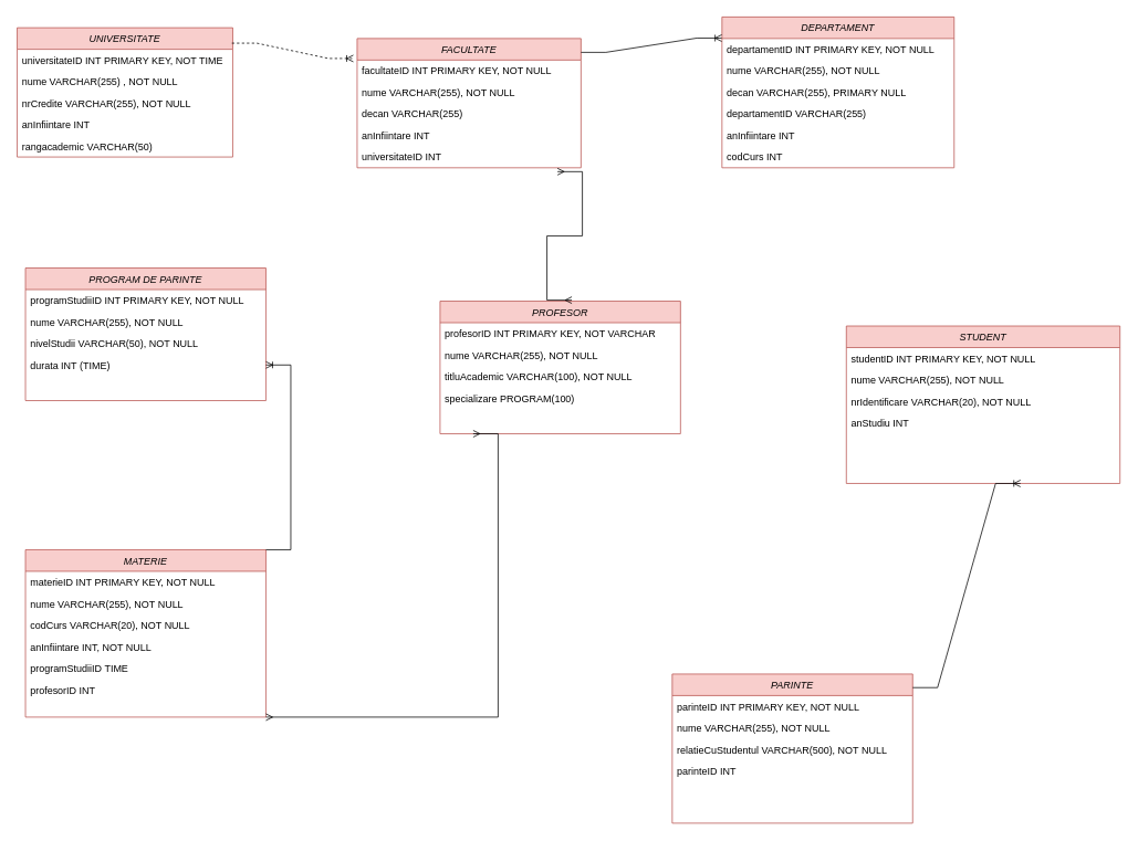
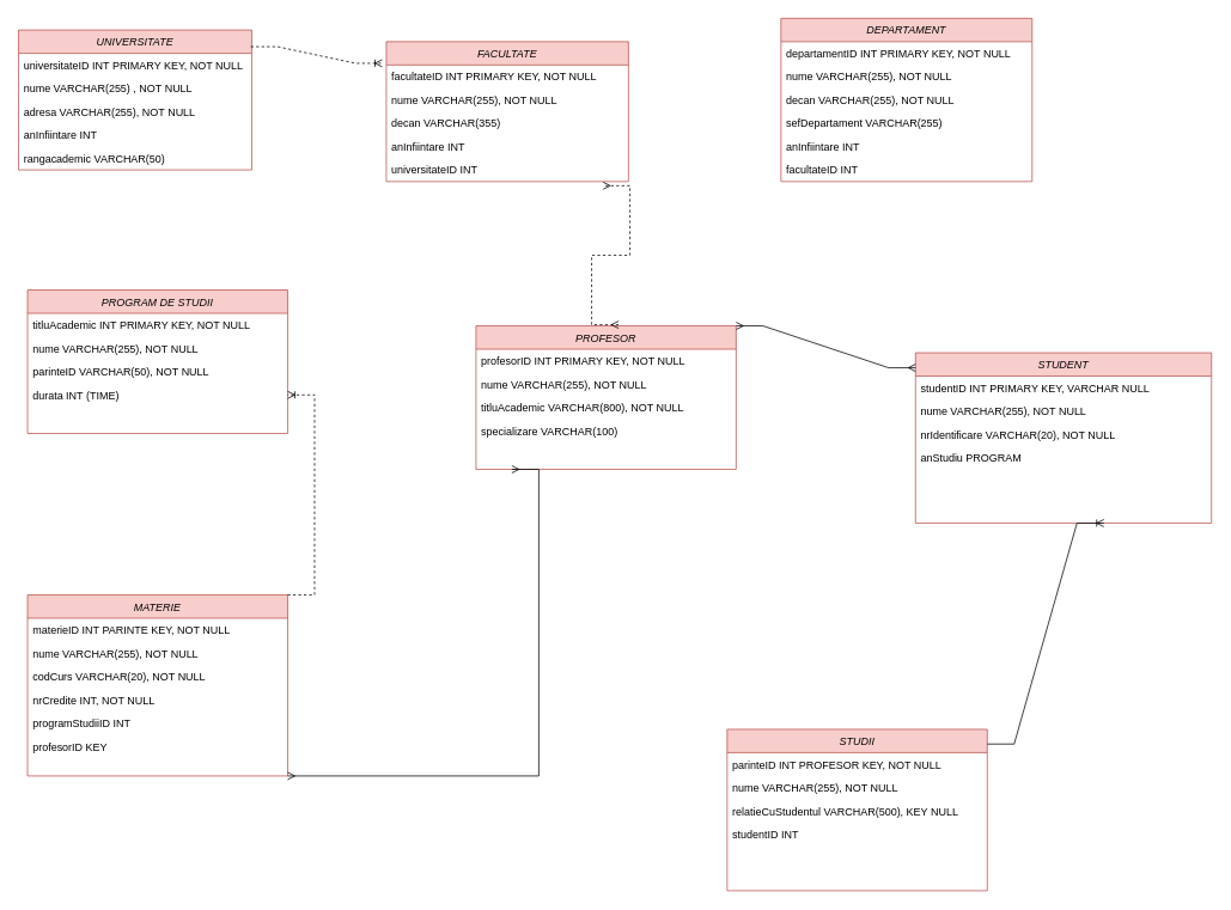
- <mxCell id="49" value="" style="edgeStyle=entityRelationEdgeStyle;fontSize=12;html=1;endArrow=ERoneToMany;rounded=0;entryX=-0.001;entryY=0.14;entryDx=0;entryDy=0;entryPerimeter=0;exitX=1;exitY=0.107;exitDx=0;exitDy=0;exitPerimeter=0;" edge="1" parent="1" source="8" target="14"><mxGeometry width="100" height="100" relative="1" as="geometry"><mxPoint x="590" y="233" as="sourcePoint" /><mxPoint x="690" y="133" as="targetPoint" /></mxGeometry></mxCell>
- <mxCell id="3" value="universitateID INT PRIMARY KEY, NOT TIME" style="text;align=left;verticalAlign=top;spacingLeft=4;spacingRight=4;overflow=hidden;rotatable=0;points=[[0,0.5],[1,0.5]];portConstraint=eastwest;" parent="2" vertex="1"><mxGeometry y="26" width="260" height="26" as="geometry" /></mxCell>
+ <mxCell id="3" value="universitateID INT PRIMARY KEY, NOT NULL" style="text;align=left;verticalAlign=top;spacingLeft=4;spacingRight=4;overflow=hidden;rotatable=0;points=[[0,0.5],[1,0.5]];portConstraint=eastwest;" parent="2" vertex="1"><mxGeometry y="26" width="260" height="26" as="geometry" /></mxCell>
- <mxCell id="17" value="decan VARCHAR(255), PRIMARY NULL" style="text;align=left;verticalAlign=top;spacingLeft=4;spacingRight=4;overflow=hidden;rotatable=0;points=[[0,0.5],[1,0.5]];portConstraint=eastwest;rounded=0;shadow=0;html=0;" vertex="1" parent="14"><mxGeometry y="78" width="280" height="26" as="geometry" /></mxCell>
+ <mxCell id="17" value="decan VARCHAR(255), NOT NULL" style="text;align=left;verticalAlign=top;spacingLeft=4;spacingRight=4;overflow=hidden;rotatable=0;points=[[0,0.5],[1,0.5]];portConstraint=eastwest;rounded=0;shadow=0;html=0;" vertex="1" parent="14"><mxGeometry y="78" width="280" height="26" as="geometry" /></mxCell>
- <mxCell id="5" value="nrCredite VARCHAR(255), NOT NULL" style="text;align=left;verticalAlign=top;spacingLeft=4;spacingRight=4;overflow=hidden;rotatable=0;points=[[0,0.5],[1,0.5]];portConstraint=eastwest;rounded=0;shadow=0;html=0;" parent="2" vertex="1"><mxGeometry y="78" width="260" height="26" as="geometry" /></mxCell>
+ <mxCell id="5" value="adresa VARCHAR(255), NOT NULL" style="text;align=left;verticalAlign=top;spacingLeft=4;spacingRight=4;overflow=hidden;rotatable=0;points=[[0,0.5],[1,0.5]];portConstraint=eastwest;rounded=0;shadow=0;html=0;" parent="2" vertex="1"><mxGeometry y="78" width="260" height="26" as="geometry" /></mxCell>
- <mxCell id="11" value="decan VARCHAR(255)" style="text;align=left;verticalAlign=top;spacingLeft=4;spacingRight=4;overflow=hidden;rotatable=0;points=[[0,0.5],[1,0.5]];portConstraint=eastwest;rounded=0;shadow=0;html=0;" vertex="1" parent="8"><mxGeometry y="78" width="270" height="26" as="geometry" /></mxCell>
+ <mxCell id="11" value="decan VARCHAR(355)" style="text;align=left;verticalAlign=top;spacingLeft=4;spacingRight=4;overflow=hidden;rotatable=0;points=[[0,0.5],[1,0.5]];portConstraint=eastwest;rounded=0;shadow=0;html=0;" vertex="1" parent="8"><mxGeometry y="78" width="270" height="26" as="geometry" /></mxCell>
- <mxCell id="18" value="departamentID VARCHAR(255)" style="text;align=left;verticalAlign=top;spacingLeft=4;spacingRight=4;overflow=hidden;rotatable=0;points=[[0,0.5],[1,0.5]];portConstraint=eastwest;rounded=0;shadow=0;html=0;" vertex="1" parent="14"><mxGeometry y="104" width="280" height="26" as="geometry" /></mxCell>
+ <mxCell id="18" value="sefDepartament VARCHAR(255)" style="text;align=left;verticalAlign=top;spacingLeft=4;spacingRight=4;overflow=hidden;rotatable=0;points=[[0,0.5],[1,0.5]];portConstraint=eastwest;rounded=0;shadow=0;html=0;" vertex="1" parent="14"><mxGeometry y="104" width="280" height="26" as="geometry" /></mxCell>
- <mxCell id="20" value="codCurs INT" style="text;align=left;verticalAlign=top;spacingLeft=4;spacingRight=4;overflow=hidden;rotatable=0;points=[[0,0.5],[1,0.5]];portConstraint=eastwest;rounded=0;shadow=0;html=0;" vertex="1" parent="14"><mxGeometry y="156" width="280" height="26" as="geometry" /></mxCell>
+ <mxCell id="20" value="facultateID INT" style="text;align=left;verticalAlign=top;spacingLeft=4;spacingRight=4;overflow=hidden;rotatable=0;points=[[0,0.5],[1,0.5]];portConstraint=eastwest;rounded=0;shadow=0;html=0;" vertex="1" parent="14"><mxGeometry y="156" width="280" height="26" as="geometry" /></mxCell>
- <mxCell id="50" value="" style="edgeStyle=entityRelationEdgeStyle;fontSize=12;html=1;endArrow=ERmany;startArrow=ERmany;rounded=0;entryX=0.895;entryY=1.18;entryDx=0;entryDy=0;entryPerimeter=0;exitX=0.548;exitY=-0.008;exitDx=0;exitDy=0;exitPerimeter=0;" edge="1" parent="1" source="26" target="13"><mxGeometry width="100" height="100" relative="1" as="geometry"><mxPoint x="590" y="493" as="sourcePoint" /><mxPoint x="690" y="393" as="targetPoint" /></mxGeometry></mxCell>
+ <mxCell id="50" value="" style="edgeStyle=entityRelationEdgeStyle;fontSize=12;html=1;endArrow=ERmany;startArrow=ERmany;rounded=0;entryX=0.895;entryY=1.18;entryDx=0;entryDy=0;entryPerimeter=0;exitX=0.548;exitY=-0.008;exitDx=0;exitDy=0;exitPerimeter=0;dashed=1;" edge="1" parent="1" source="26" target="13"><mxGeometry width="100" height="100" relative="1" as="geometry"><mxPoint x="590" y="493" as="sourcePoint" /><mxPoint x="690" y="393" as="targetPoint" /></mxGeometry></mxCell>
- <mxCell id="21" value="PROGRAM DE PARINTE" style="swimlane;fontStyle=2;align=center;verticalAlign=top;childLayout=stackLayout;horizontal=1;startSize=26;horizontalStack=0;resizeParent=1;resizeLast=0;collapsible=1;marginBottom=0;rounded=0;shadow=0;strokeWidth=1;fillColor=#f8cecc;strokeColor=#b85450;" vertex="1" parent="1"><mxGeometry x="30" y="323" width="290" height="160" as="geometry"><mxRectangle x="230" y="140" width="160" height="26" as="alternateBounds" /></mxGeometry></mxCell>
+ <mxCell id="21" value="PROGRAM DE STUDII" style="swimlane;fontStyle=2;align=center;verticalAlign=top;childLayout=stackLayout;horizontal=1;startSize=26;horizontalStack=0;resizeParent=1;resizeLast=0;collapsible=1;marginBottom=0;rounded=0;shadow=0;strokeWidth=1;fillColor=#f8cecc;strokeColor=#b85450;" vertex="1" parent="1"><mxGeometry x="30" y="323" width="290" height="160" as="geometry"><mxRectangle x="230" y="140" width="160" height="26" as="alternateBounds" /></mxGeometry></mxCell>
- <mxCell id="22" value="programStudiiID INT PRIMARY KEY, NOT NULL" style="text;align=left;verticalAlign=top;spacingLeft=4;spacingRight=4;overflow=hidden;rotatable=0;points=[[0,0.5],[1,0.5]];portConstraint=eastwest;" vertex="1" parent="21"><mxGeometry y="26" width="290" height="26" as="geometry" /></mxCell>
+ <mxCell id="22" value="titluAcademic INT PRIMARY KEY, NOT NULL" style="text;align=left;verticalAlign=top;spacingLeft=4;spacingRight=4;overflow=hidden;rotatable=0;points=[[0,0.5],[1,0.5]];portConstraint=eastwest;" vertex="1" parent="21"><mxGeometry y="26" width="290" height="26" as="geometry" /></mxCell>
+ <mxCell id="53" value="" style="edgeStyle=entityRelationEdgeStyle;fontSize=12;html=1;endArrow=ERmany;startArrow=ERmany;rounded=0;entryX=0;entryY=0.088;entryDx=0;entryDy=0;entryPerimeter=0;exitX=1;exitY=0;exitDx=0;exitDy=0;" edge="1" parent="1" source="26" target="31"><mxGeometry width="100" height="100" relative="1" as="geometry"><mxPoint x="590" y="493" as="sourcePoint" /><mxPoint x="690" y="393" as="targetPoint" /></mxGeometry></mxCell>
- <mxCell id="27" value="profesorID INT PRIMARY KEY, NOT VARCHAR" style="text;align=left;verticalAlign=top;spacingLeft=4;spacingRight=4;overflow=hidden;rotatable=0;points=[[0,0.5],[1,0.5]];portConstraint=eastwest;" vertex="1" parent="26"><mxGeometry y="26" width="290" height="26" as="geometry" /></mxCell>
+ <mxCell id="27" value="profesorID INT PRIMARY KEY, NOT NULL" style="text;align=left;verticalAlign=top;spacingLeft=4;spacingRight=4;overflow=hidden;rotatable=0;points=[[0,0.5],[1,0.5]];portConstraint=eastwest;" vertex="1" parent="26"><mxGeometry y="26" width="290" height="26" as="geometry" /></mxCell>
- <mxCell id="24" value="nivelStudii VARCHAR(50), NOT NULL" style="text;align=left;verticalAlign=top;spacingLeft=4;spacingRight=4;overflow=hidden;rotatable=0;points=[[0,0.5],[1,0.5]];portConstraint=eastwest;rounded=0;shadow=0;html=0;" vertex="1" parent="21"><mxGeometry y="78" width="290" height="26" as="geometry" /></mxCell>
+ <mxCell id="24" value="parinteID VARCHAR(50), NOT NULL" style="text;align=left;verticalAlign=top;spacingLeft=4;spacingRight=4;overflow=hidden;rotatable=0;points=[[0,0.5],[1,0.5]];portConstraint=eastwest;rounded=0;shadow=0;html=0;" vertex="1" parent="21"><mxGeometry y="78" width="290" height="26" as="geometry" /></mxCell>
- <mxCell id="32" value=" studentID INT PRIMARY KEY, NOT NULL" style="text;align=left;verticalAlign=top;spacingLeft=4;spacingRight=4;overflow=hidden;rotatable=0;points=[[0,0.5],[1,0.5]];portConstraint=eastwest;" vertex="1" parent="31"><mxGeometry y="26" width="330" height="26" as="geometry" /></mxCell>
+ <mxCell id="32" value=" studentID INT PRIMARY KEY, VARCHAR NULL" style="text;align=left;verticalAlign=top;spacingLeft=4;spacingRight=4;overflow=hidden;rotatable=0;points=[[0,0.5],[1,0.5]];portConstraint=eastwest;" vertex="1" parent="31"><mxGeometry y="26" width="330" height="26" as="geometry" /></mxCell>
- <mxCell id="29" value=" titluAcademic VARCHAR(100), NOT NULL" style="text;align=left;verticalAlign=top;spacingLeft=4;spacingRight=4;overflow=hidden;rotatable=0;points=[[0,0.5],[1,0.5]];portConstraint=eastwest;rounded=0;shadow=0;html=0;" vertex="1" parent="26"><mxGeometry y="78" width="290" height="26" as="geometry" /></mxCell>
+ <mxCell id="29" value=" titluAcademic VARCHAR(800), NOT NULL" style="text;align=left;verticalAlign=top;spacingLeft=4;spacingRight=4;overflow=hidden;rotatable=0;points=[[0,0.5],[1,0.5]];portConstraint=eastwest;rounded=0;shadow=0;html=0;" vertex="1" parent="26"><mxGeometry y="78" width="290" height="26" as="geometry" /></mxCell>
- <mxCell id="30" value="specializare PROGRAM(100)" style="text;align=left;verticalAlign=top;spacingLeft=4;spacingRight=4;overflow=hidden;rotatable=0;points=[[0,0.5],[1,0.5]];portConstraint=eastwest;rounded=0;shadow=0;html=0;" vertex="1" parent="26"><mxGeometry y="104" width="290" height="26" as="geometry" /></mxCell>
+ <mxCell id="30" value="specializare VARCHAR(100)" style="text;align=left;verticalAlign=top;spacingLeft=4;spacingRight=4;overflow=hidden;rotatable=0;points=[[0,0.5],[1,0.5]];portConstraint=eastwest;rounded=0;shadow=0;html=0;" vertex="1" parent="26"><mxGeometry y="104" width="290" height="26" as="geometry" /></mxCell>
- <mxCell id="35" value=" anStudiu INT" style="text;align=left;verticalAlign=top;spacingLeft=4;spacingRight=4;overflow=hidden;rotatable=0;points=[[0,0.5],[1,0.5]];portConstraint=eastwest;rounded=0;shadow=0;html=0;" vertex="1" parent="31"><mxGeometry y="104" width="330" height="26" as="geometry" /></mxCell>
+ <mxCell id="35" value=" anStudiu PROGRAM" style="text;align=left;verticalAlign=top;spacingLeft=4;spacingRight=4;overflow=hidden;rotatable=0;points=[[0,0.5],[1,0.5]];portConstraint=eastwest;rounded=0;shadow=0;html=0;" vertex="1" parent="31"><mxGeometry y="104" width="330" height="26" as="geometry" /></mxCell>
- <mxCell id="51" value="" style="edgeStyle=entityRelationEdgeStyle;fontSize=12;html=1;endArrow=ERoneToMany;rounded=0;entryX=1;entryY=0.5;entryDx=0;entryDy=0;exitX=1;exitY=0;exitDx=0;exitDy=0;" edge="1" parent="1" source="36" target="25"><mxGeometry width="100" height="100" relative="1" as="geometry"><mxPoint x="590" y="493" as="sourcePoint" /><mxPoint x="690" y="393" as="targetPoint" /></mxGeometry></mxCell>
+ <mxCell id="51" value="" style="edgeStyle=entityRelationEdgeStyle;fontSize=12;html=1;endArrow=ERoneToMany;rounded=0;entryX=1;entryY=0.5;entryDx=0;entryDy=0;exitX=1;exitY=0;exitDx=0;exitDy=0;dashed=1;" edge="1" parent="1" source="36" target="25"><mxGeometry width="100" height="100" relative="1" as="geometry"><mxPoint x="590" y="493" as="sourcePoint" /><mxPoint x="690" y="393" as="targetPoint" /></mxGeometry></mxCell>
- <mxCell id="37" value=" materieID INT PRIMARY KEY, NOT NULL" style="text;align=left;verticalAlign=top;spacingLeft=4;spacingRight=4;overflow=hidden;rotatable=0;points=[[0,0.5],[1,0.5]];portConstraint=eastwest;" vertex="1" parent="36"><mxGeometry y="26" width="290" height="26" as="geometry" /></mxCell>
+ <mxCell id="37" value=" materieID INT PARINTE KEY, NOT NULL" style="text;align=left;verticalAlign=top;spacingLeft=4;spacingRight=4;overflow=hidden;rotatable=0;points=[[0,0.5],[1,0.5]];portConstraint=eastwest;" vertex="1" parent="36"><mxGeometry y="26" width="290" height="26" as="geometry" /></mxCell>
- <mxCell id="40" value="anInfiintare INT, NOT NULL" style="text;align=left;verticalAlign=top;spacingLeft=4;spacingRight=4;overflow=hidden;rotatable=0;points=[[0,0.5],[1,0.5]];portConstraint=eastwest;rounded=0;shadow=0;html=0;" vertex="1" parent="36"><mxGeometry y="104" width="290" height="26" as="geometry" /></mxCell>
+ <mxCell id="40" value="nrCredite INT, NOT NULL" style="text;align=left;verticalAlign=top;spacingLeft=4;spacingRight=4;overflow=hidden;rotatable=0;points=[[0,0.5],[1,0.5]];portConstraint=eastwest;rounded=0;shadow=0;html=0;" vertex="1" parent="36"><mxGeometry y="104" width="290" height="26" as="geometry" /></mxCell>
- <mxCell id="41" value=" programStudiiID TIME" style="text;align=left;verticalAlign=top;spacingLeft=4;spacingRight=4;overflow=hidden;rotatable=0;points=[[0,0.5],[1,0.5]];portConstraint=eastwest;rounded=0;shadow=0;html=0;" vertex="1" parent="36"><mxGeometry y="130" width="290" height="26" as="geometry" /></mxCell>
+ <mxCell id="41" value=" programStudiiID INT" style="text;align=left;verticalAlign=top;spacingLeft=4;spacingRight=4;overflow=hidden;rotatable=0;points=[[0,0.5],[1,0.5]];portConstraint=eastwest;rounded=0;shadow=0;html=0;" vertex="1" parent="36"><mxGeometry y="130" width="290" height="26" as="geometry" /></mxCell>
- <mxCell id="43" value="PARINTE" style="swimlane;fontStyle=2;align=center;verticalAlign=top;childLayout=stackLayout;horizontal=1;startSize=26;horizontalStack=0;resizeParent=1;resizeLast=0;collapsible=1;marginBottom=0;rounded=0;shadow=0;strokeWidth=1;fillColor=#f8cecc;strokeColor=#b85450;" vertex="1" parent="1"><mxGeometry x="810" y="813" width="290" height="180" as="geometry"><mxRectangle x="230" y="140" width="160" height="26" as="alternateBounds" /></mxGeometry></mxCell>
+ <mxCell id="43" value="STUDII" style="swimlane;fontStyle=2;align=center;verticalAlign=top;childLayout=stackLayout;horizontal=1;startSize=26;horizontalStack=0;resizeParent=1;resizeLast=0;collapsible=1;marginBottom=0;rounded=0;shadow=0;strokeWidth=1;fillColor=#f8cecc;strokeColor=#b85450;" vertex="1" parent="1"><mxGeometry x="810" y="813" width="290" height="180" as="geometry"><mxRectangle x="230" y="140" width="160" height="26" as="alternateBounds" /></mxGeometry></mxCell>
- <mxCell id="42" value=" profesorID INT" style="text;align=left;verticalAlign=top;spacingLeft=4;spacingRight=4;overflow=hidden;rotatable=0;points=[[0,0.5],[1,0.5]];portConstraint=eastwest;rounded=0;shadow=0;html=0;" vertex="1" parent="36"><mxGeometry y="156" width="290" height="26" as="geometry" /></mxCell>
+ <mxCell id="42" value=" profesorID KEY" style="text;align=left;verticalAlign=top;spacingLeft=4;spacingRight=4;overflow=hidden;rotatable=0;points=[[0,0.5],[1,0.5]];portConstraint=eastwest;rounded=0;shadow=0;html=0;" vertex="1" parent="36"><mxGeometry y="156" width="290" height="26" as="geometry" /></mxCell>
- <mxCell id="44" value="parinteID INT PRIMARY KEY, NOT NULL" style="text;align=left;verticalAlign=top;spacingLeft=4;spacingRight=4;overflow=hidden;rotatable=0;points=[[0,0.5],[1,0.5]];portConstraint=eastwest;" vertex="1" parent="43"><mxGeometry y="26" width="290" height="26" as="geometry" /></mxCell>
+ <mxCell id="44" value="parinteID INT PROFESOR KEY, NOT NULL" style="text;align=left;verticalAlign=top;spacingLeft=4;spacingRight=4;overflow=hidden;rotatable=0;points=[[0,0.5],[1,0.5]];portConstraint=eastwest;" vertex="1" parent="43"><mxGeometry y="26" width="290" height="26" as="geometry" /></mxCell>
- <mxCell id="46" value=" relatieCuStudentul VARCHAR(500), NOT NULL" style="text;align=left;verticalAlign=top;spacingLeft=4;spacingRight=4;overflow=hidden;rotatable=0;points=[[0,0.5],[1,0.5]];portConstraint=eastwest;rounded=0;shadow=0;html=0;" vertex="1" parent="43"><mxGeometry y="78" width="290" height="26" as="geometry" /></mxCell>
+ <mxCell id="46" value=" relatieCuStudentul VARCHAR(500), KEY NULL" style="text;align=left;verticalAlign=top;spacingLeft=4;spacingRight=4;overflow=hidden;rotatable=0;points=[[0,0.5],[1,0.5]];portConstraint=eastwest;rounded=0;shadow=0;html=0;" vertex="1" parent="43"><mxGeometry y="78" width="290" height="26" as="geometry" /></mxCell>
- <mxCell id="47" value="parinteID INT" style="text;align=left;verticalAlign=top;spacingLeft=4;spacingRight=4;overflow=hidden;rotatable=0;points=[[0,0.5],[1,0.5]];portConstraint=eastwest;rounded=0;shadow=0;html=0;" vertex="1" parent="43"><mxGeometry y="104" width="290" height="26" as="geometry" /></mxCell>
+ <mxCell id="47" value="studentID INT" style="text;align=left;verticalAlign=top;spacingLeft=4;spacingRight=4;overflow=hidden;rotatable=0;points=[[0,0.5],[1,0.5]];portConstraint=eastwest;rounded=0;shadow=0;html=0;" vertex="1" parent="43"><mxGeometry y="104" width="290" height="26" as="geometry" /></mxCell>
